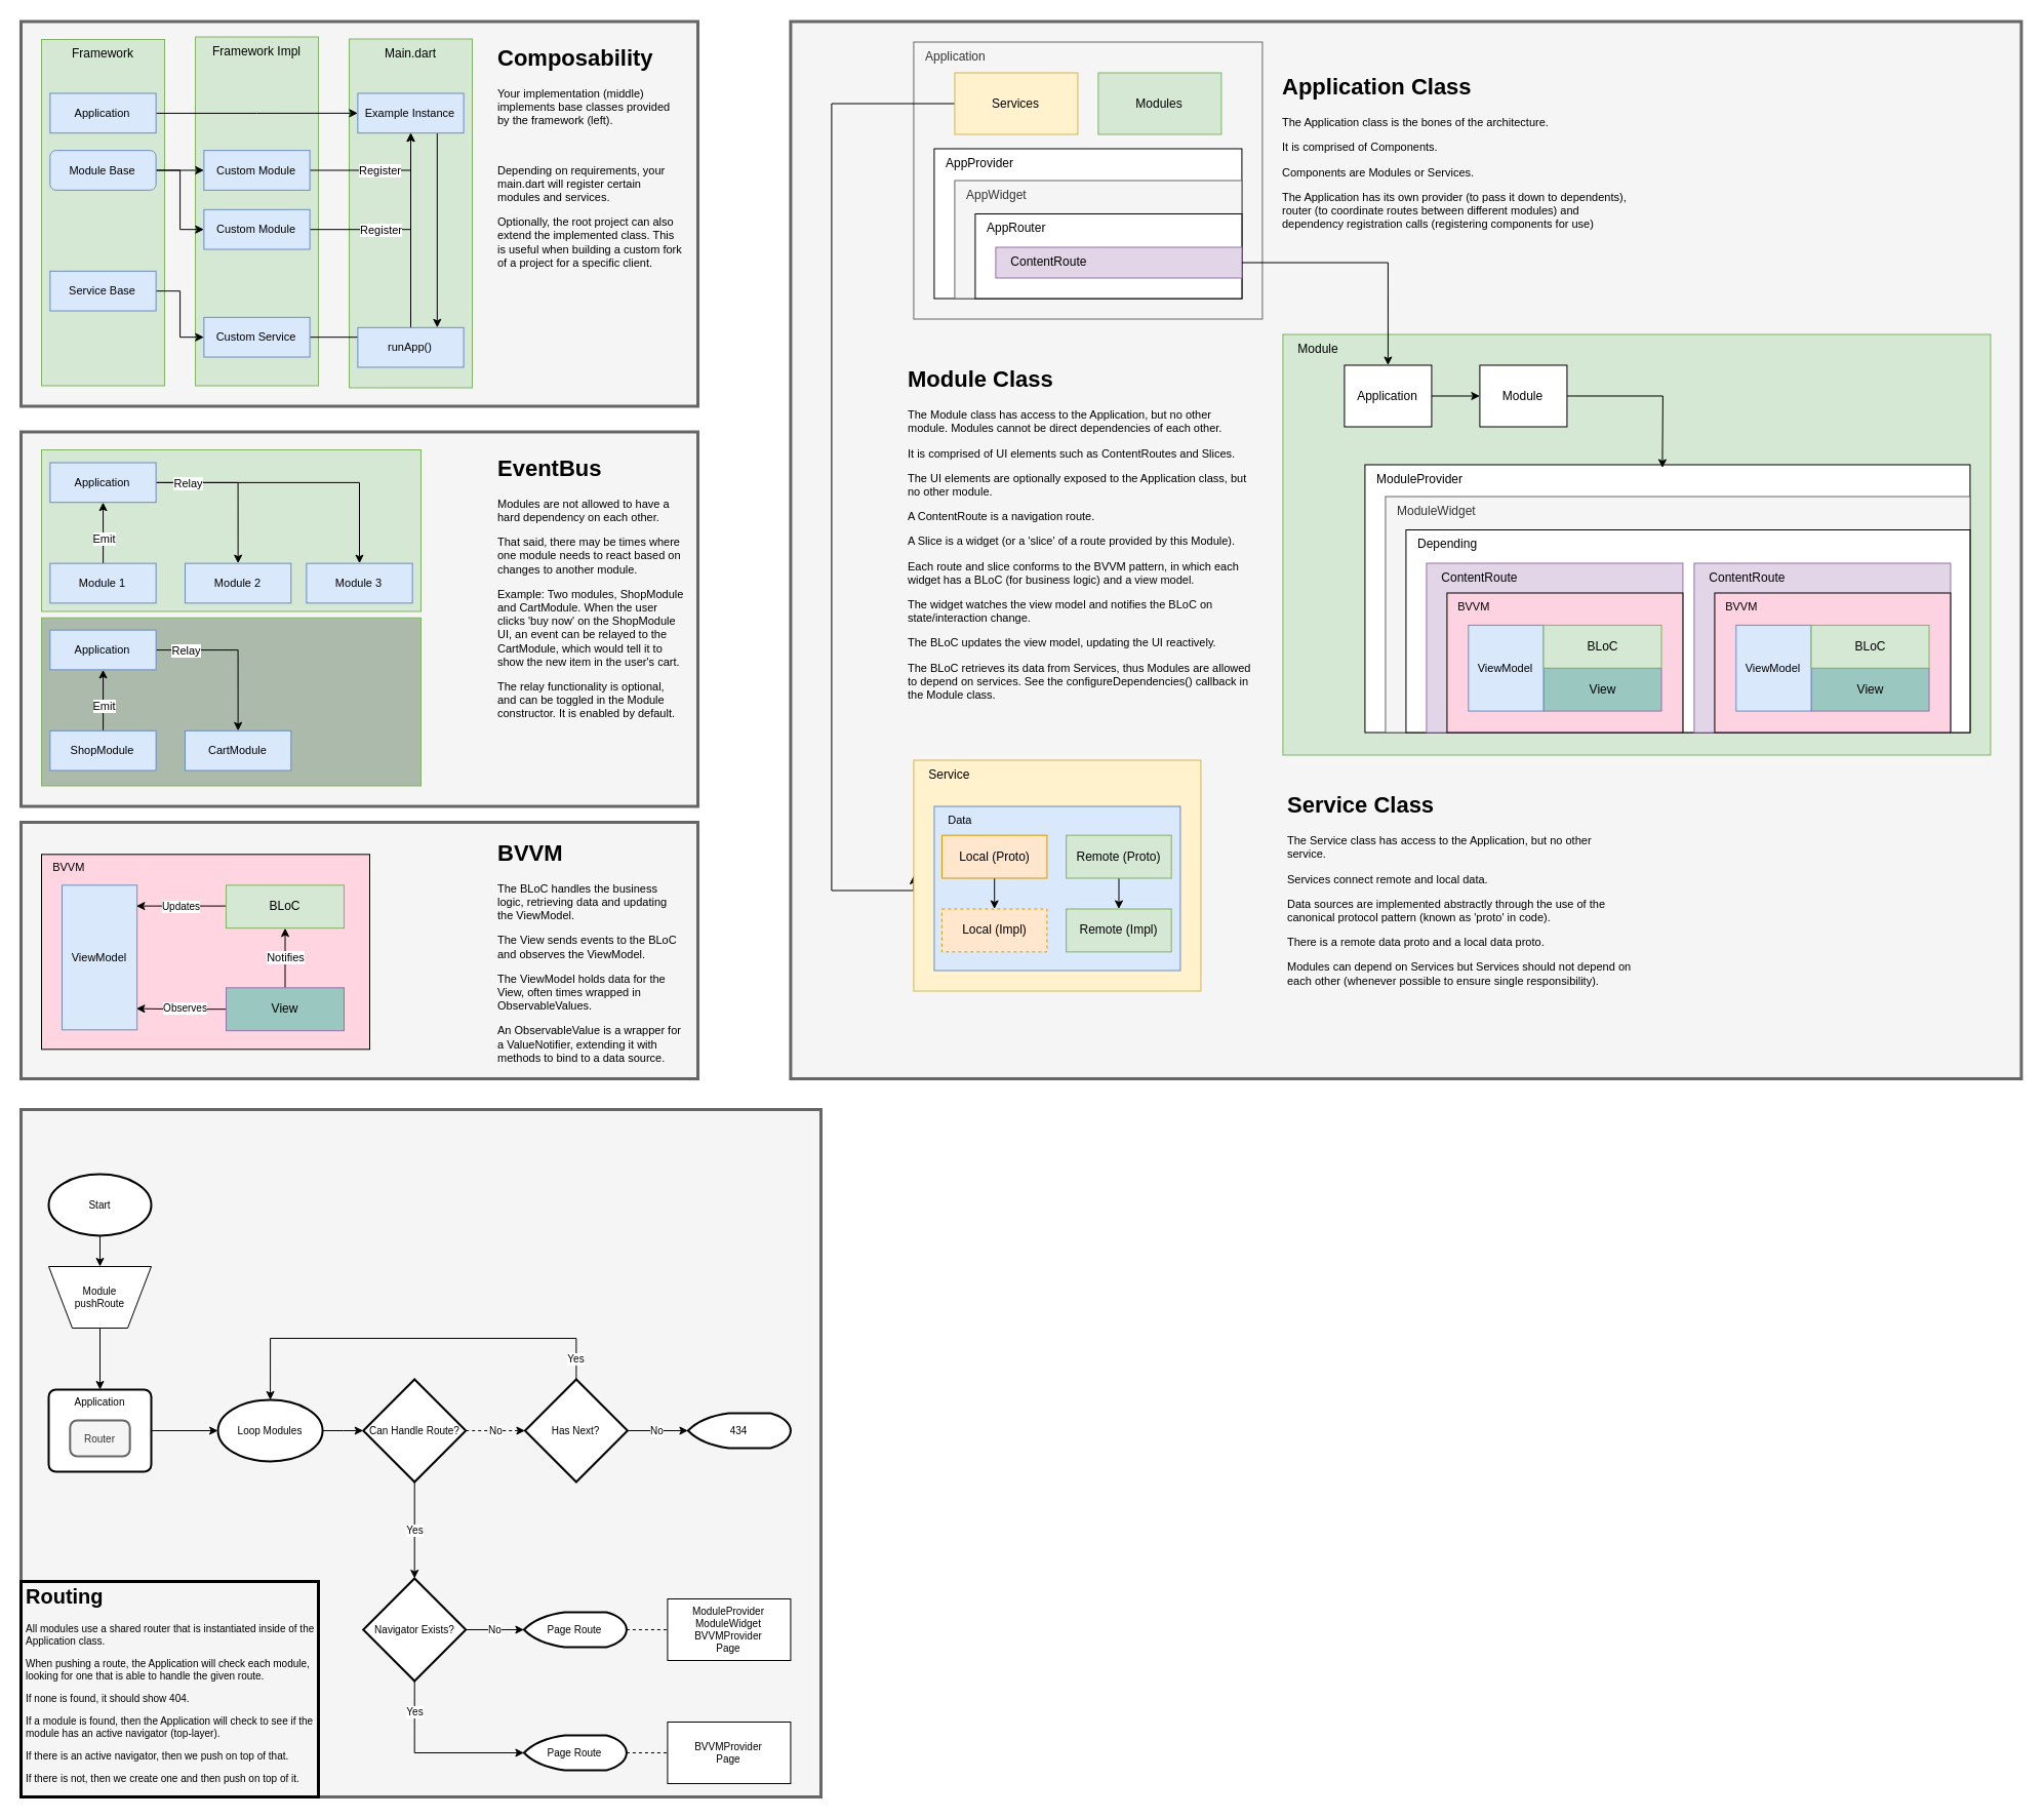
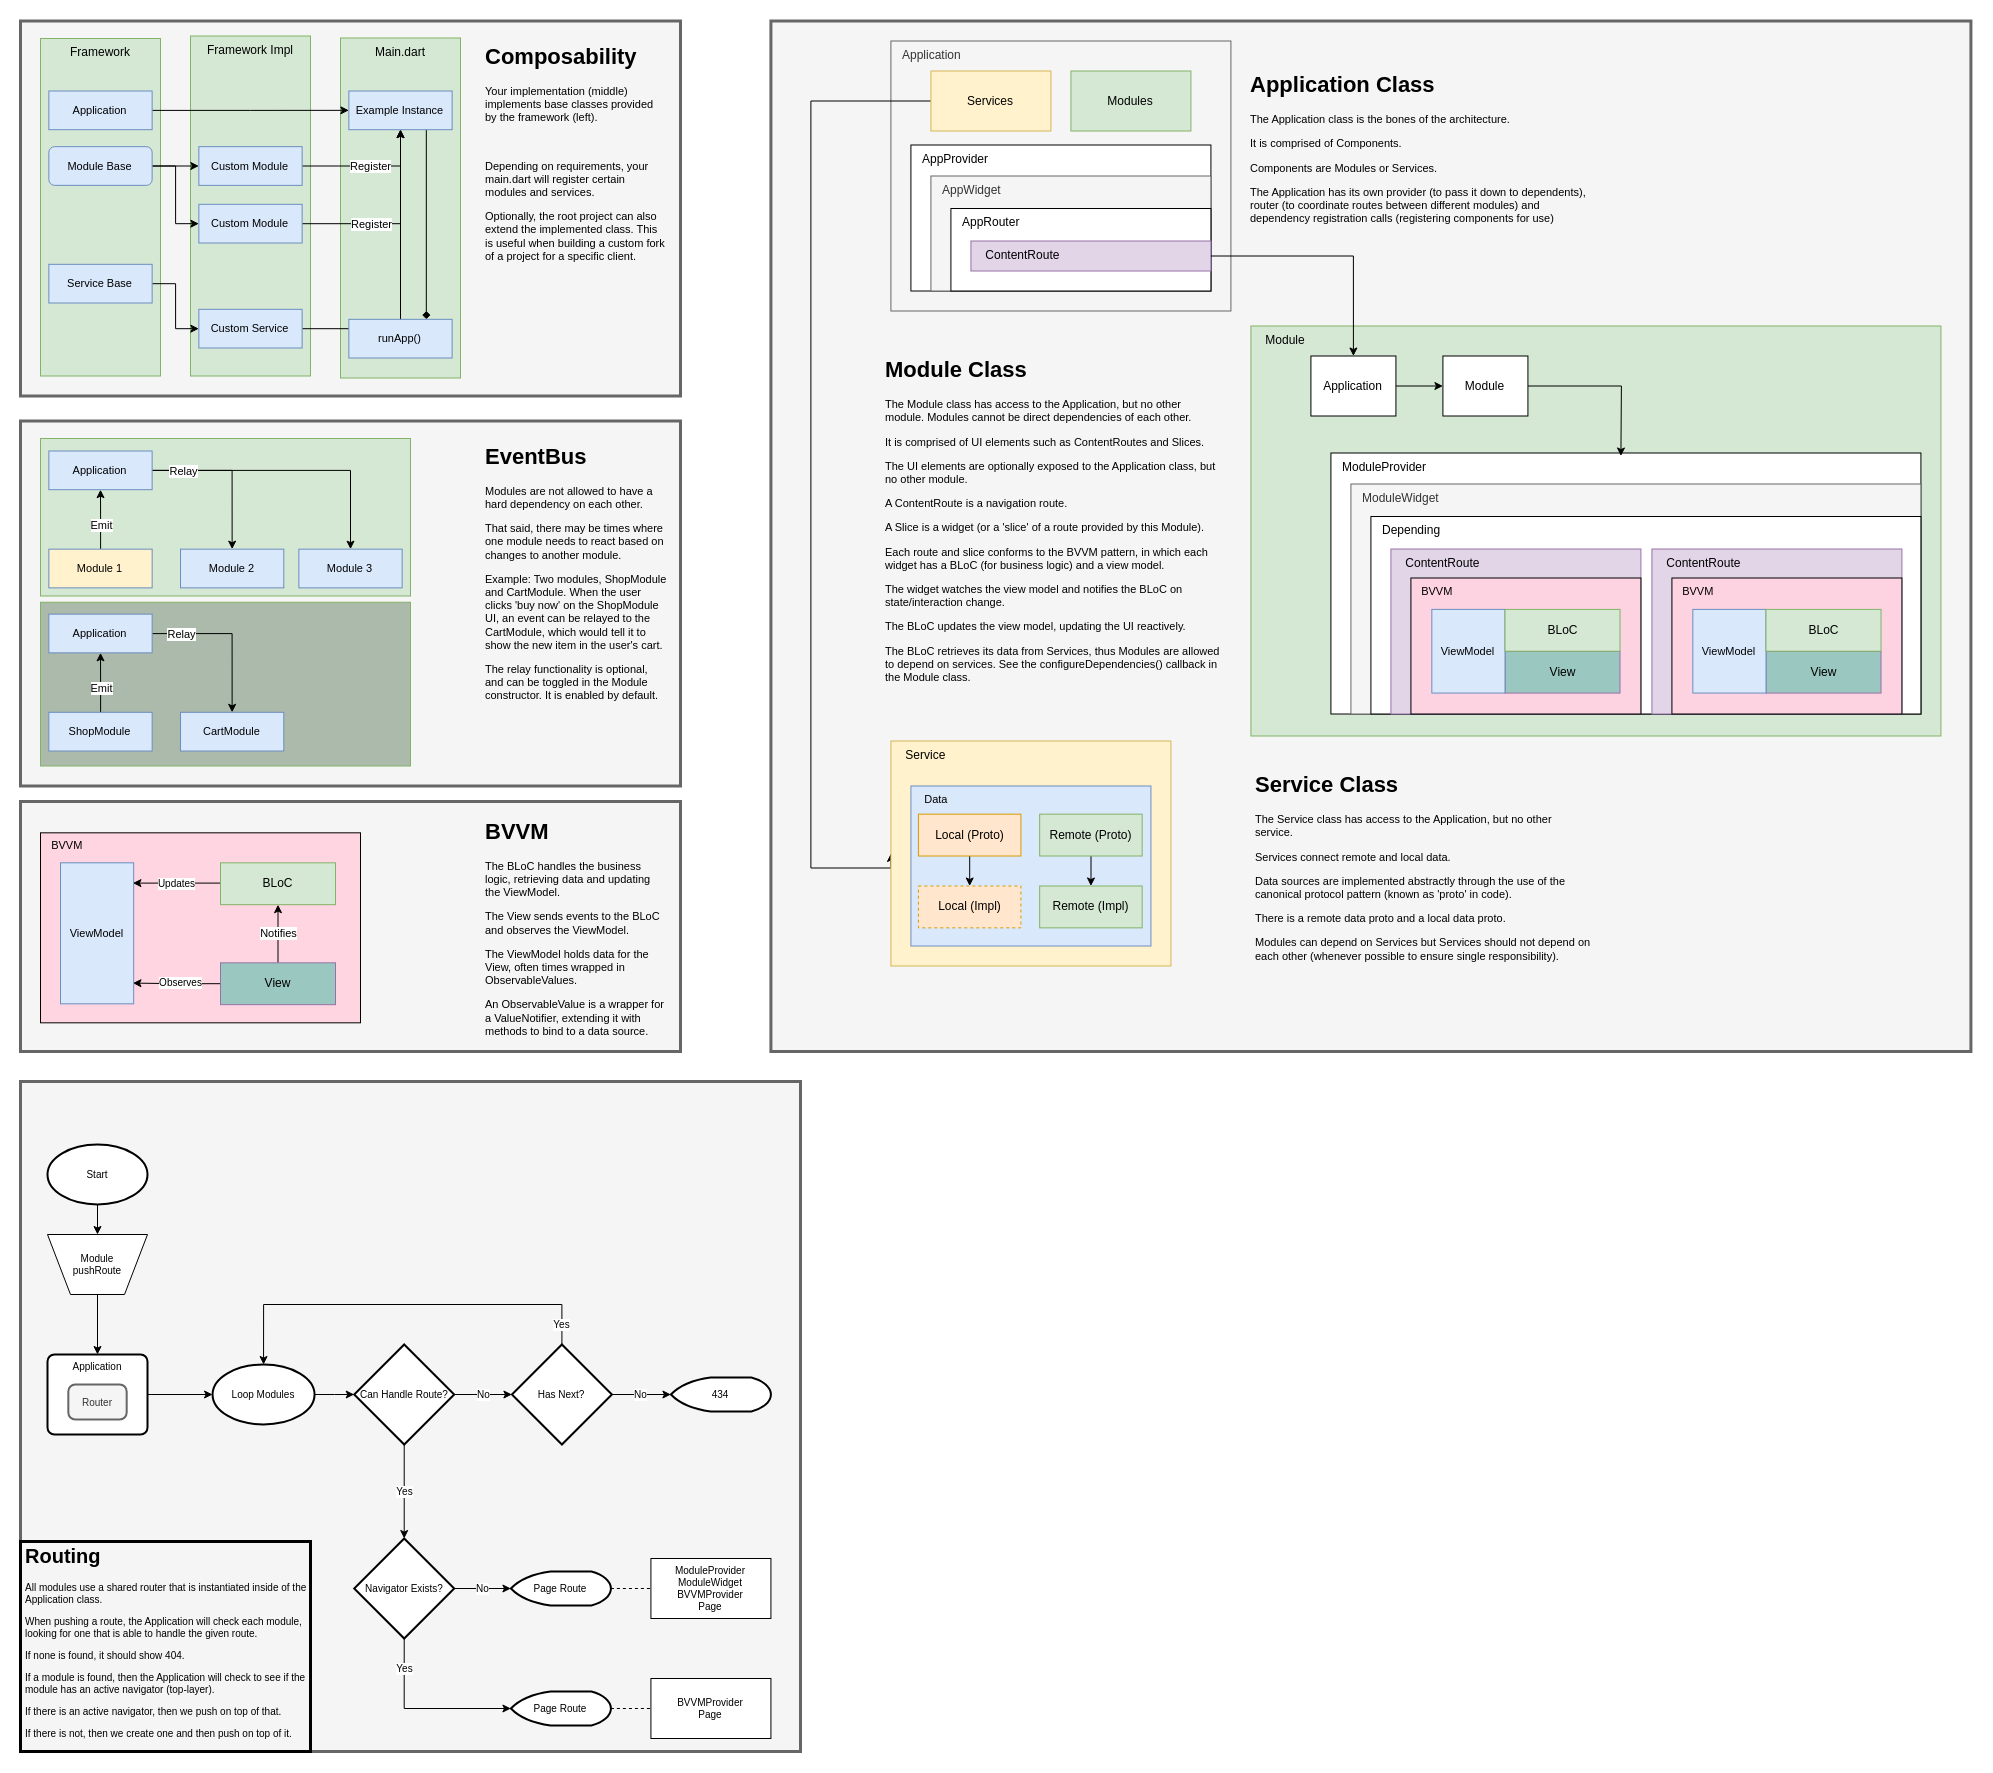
- <mxCell id="64" style="edgeStyle=orthogonalEdgeStyle;rounded=0;orthogonalLoop=1;jettySize=auto;html=1;exitX=0.75;exitY=1;exitDx=0;exitDy=0;entryX=0.75;entryY=0;entryDx=0;entryDy=0;fontSize=11;startArrow=none;startFill=0;" parent="1" source="65" target="69" edge="1"><mxGeometry relative="1" as="geometry" /></mxCell>
+ <mxCell id="64" style="edgeStyle=orthogonalEdgeStyle;rounded=0;orthogonalLoop=1;jettySize=auto;html=1;exitX=0.75;exitY=1;exitDx=0;exitDy=0;entryX=0.75;entryY=0;entryDx=0;entryDy=0;fontSize=11;startArrow=none;startFill=0;endArrow=diamond;" parent="1" source="65" target="69" edge="1"><mxGeometry relative="1" as="geometry" /></mxCell>
- <mxCell id="75" value="Module 1" style="rounded=0;whiteSpace=wrap;html=1;fillColor=#dae8fc;strokeColor=#6c8ebf;fontSize=11;" parent="1" vertex="1"><mxGeometry x="48.35" y="548.66" width="103.29" height="38.69" as="geometry" /></mxCell>
+ <mxCell id="75" value="Module 1" style="rounded=0;whiteSpace=wrap;html=1;fillColor=#fff2cc;strokeColor=#6c8ebf;fontSize=11;" parent="1" vertex="1"><mxGeometry x="48.35" y="548.66" width="103.29" height="38.69" as="geometry" /></mxCell>
- <mxCell id="106" value="No" style="edgeStyle=orthogonalEdgeStyle;rounded=0;orthogonalLoop=1;jettySize=auto;html=1;fontSize=10;exitX=1;exitY=0.5;exitDx=0;exitDy=0;exitPerimeter=0;entryX=0;entryY=0.5;entryDx=0;entryDy=0;entryPerimeter=0;dashed=1;" edge="1" parent="1" source="108" target="111"><mxGeometry relative="1" as="geometry"><mxPoint x="661.42" y="1394" as="targetPoint" /></mxGeometry></mxCell>
+ <mxCell id="106" value="No" style="edgeStyle=orthogonalEdgeStyle;rounded=0;orthogonalLoop=1;jettySize=auto;html=1;fontSize=10;exitX=1;exitY=0.5;exitDx=0;exitDy=0;exitPerimeter=0;entryX=0;entryY=0.5;entryDx=0;entryDy=0;entryPerimeter=0;" edge="1" parent="1" source="108" target="111"><mxGeometry relative="1" as="geometry"><mxPoint x="661.42" y="1394" as="targetPoint" /></mxGeometry></mxCell>
